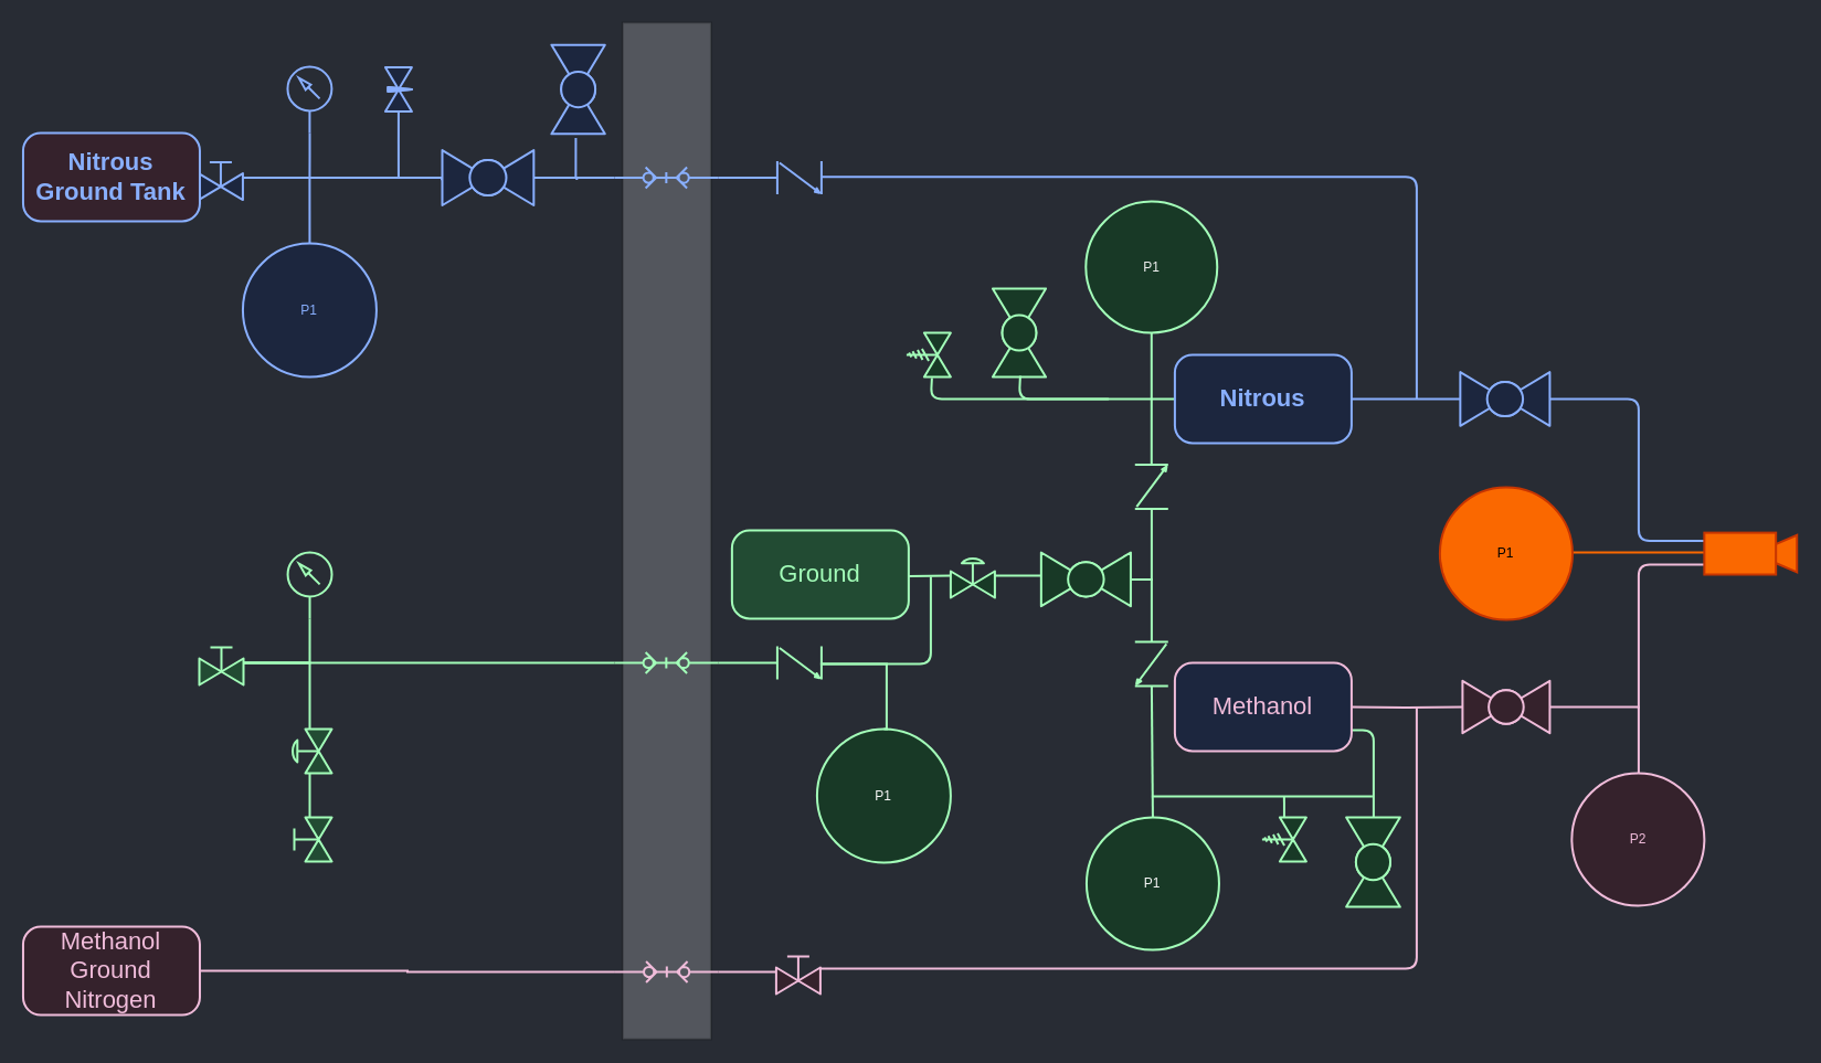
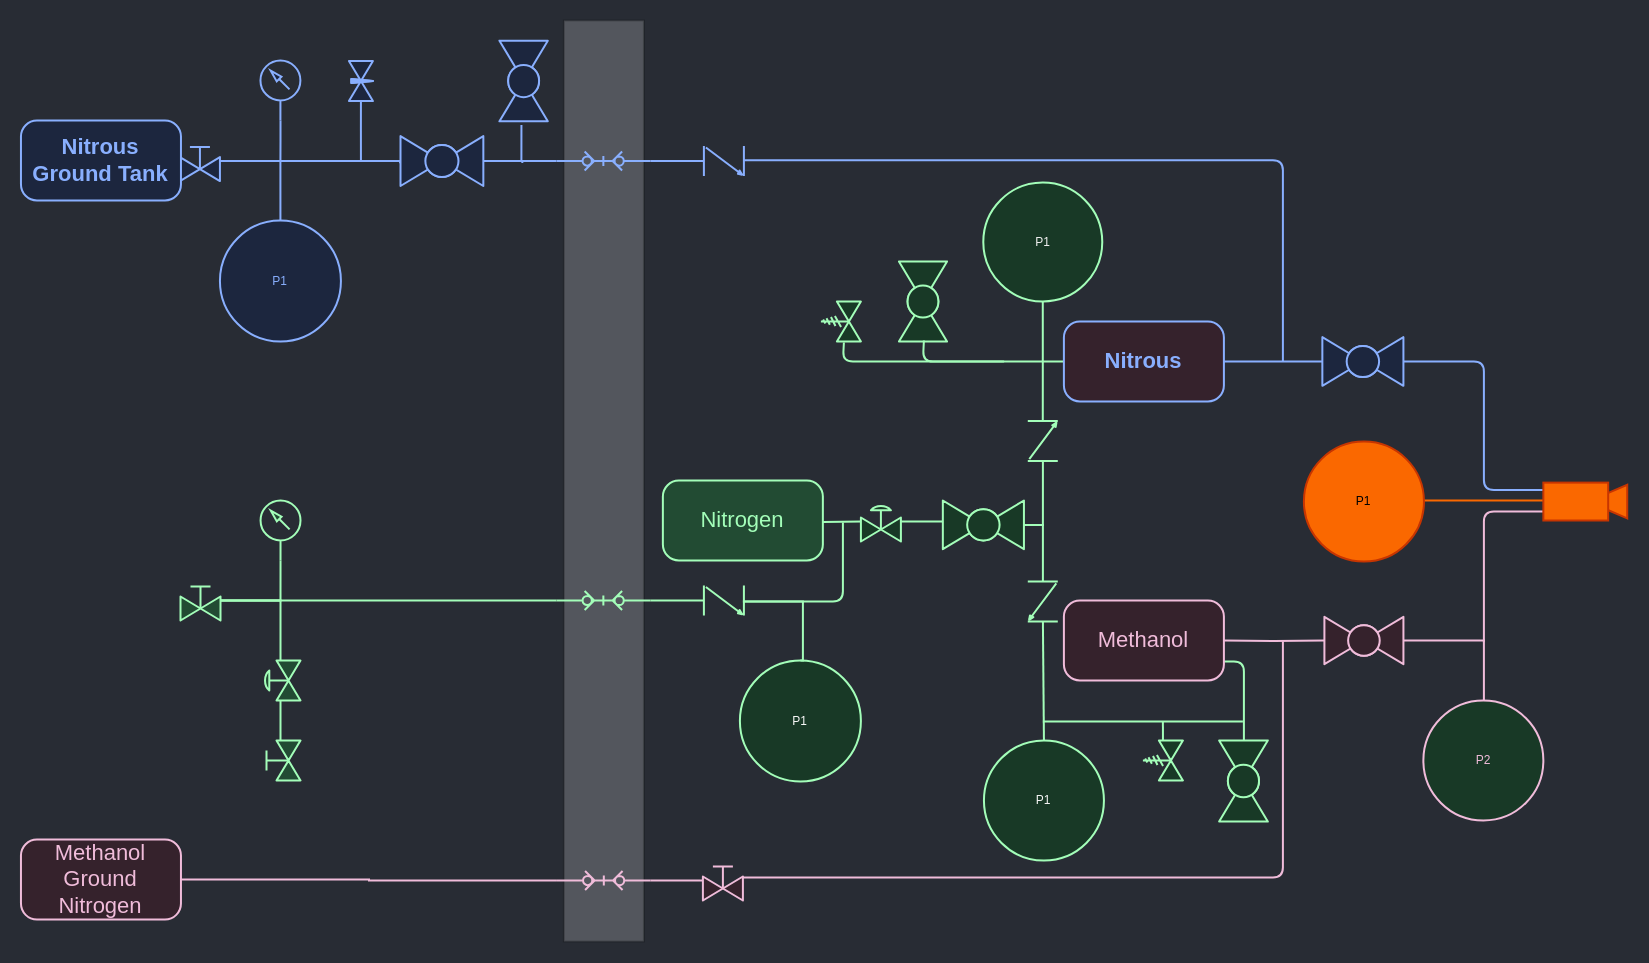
- <mxCell id="66" value="Nitrous Ground Tank" style="rounded=1;whiteSpace=wrap;html=1;arcSize=20;fillColor=#35222c;strokeColor=#89AFFE;fontColor=#89AFFE;fontStyle=1;fontSize=22;strokeWidth=2;" parent="1" vertex="1"><mxGeometry x="20.46" y="120" width="160" height="80" as="geometry" /></mxCell>
+ <mxCell id="66" value="Nitrous Ground Tank" style="rounded=1;whiteSpace=wrap;html=1;arcSize=20;fillColor=#1C263E;strokeColor=#89AFFE;fontColor=#89AFFE;fontStyle=1;fontSize=22;strokeWidth=2;" parent="1" vertex="1"><mxGeometry x="20.46" y="120" width="160" height="80" as="geometry" /></mxCell>
- <mxCell id="67" value="Nitrous" style="rounded=1;whiteSpace=wrap;html=1;arcSize=20;fillColor=#1C263E;strokeColor=#89AFFE;fontColor=#89AFFE;fontStyle=1;fontSize=22;strokeWidth=2;" parent="1" vertex="1"><mxGeometry x="1063.4" y="321" width="160" height="80" as="geometry" /></mxCell>
+ <mxCell id="67" value="Nitrous" style="rounded=1;whiteSpace=wrap;html=1;arcSize=20;fillColor=#35222c;strokeColor=#89AFFE;fontColor=#89AFFE;fontStyle=1;fontSize=22;strokeWidth=2;" parent="1" vertex="1"><mxGeometry x="1063.4" y="321" width="160" height="80" as="geometry" /></mxCell>
- <mxCell id="68" value="Ground" style="rounded=1;whiteSpace=wrap;html=1;arcSize=20;fontSize=22;strokeColor=#A3FEB9;fillColor=#224B33;fontColor=#A3FEB9;strokeWidth=2;" parent="1" vertex="1"><mxGeometry x="662.37" y="480" width="160" height="80" as="geometry" /></mxCell>
+ <mxCell id="68" value="Nitrogen" style="rounded=1;whiteSpace=wrap;html=1;arcSize=20;fontSize=22;strokeColor=#A3FEB9;fillColor=#224B33;fontColor=#A3FEB9;strokeWidth=2;" parent="1" vertex="1"><mxGeometry x="662.37" y="480" width="160" height="80" as="geometry" /></mxCell>
- <mxCell id="70" value="Methanol" style="rounded=1;whiteSpace=wrap;html=1;arcSize=20;fontSize=22;strokeColor=#F0BCDA;fillColor=#1c263e;fontColor=#F0BCDA;strokeWidth=2;" parent="1" vertex="1"><mxGeometry x="1063.4" y="600" width="160" height="80" as="geometry" /></mxCell>
+ <mxCell id="70" value="Methanol" style="rounded=1;whiteSpace=wrap;html=1;arcSize=20;fontSize=22;strokeColor=#F0BCDA;fillColor=#35222C;fontColor=#F0BCDA;strokeWidth=2;" parent="1" vertex="1"><mxGeometry x="1063.4" y="600" width="160" height="80" as="geometry" /></mxCell>
- <mxCell id="64" value="P2" style="ellipse;whiteSpace=wrap;html=1;aspect=fixed;fillColor=#35222C;strokeColor=#F0BCDA;rotation=0;fontColor=#F0BCDA;strokeWidth=2;" parent="1" vertex="1"><mxGeometry x="1422.86" y="700" width="120" height="120" as="geometry" /></mxCell>
+ <mxCell id="64" value="P2" style="ellipse;whiteSpace=wrap;html=1;aspect=fixed;fillColor=#183926;strokeColor=#F0BCDA;rotation=0;fontColor=#F0BCDA;strokeWidth=2;" parent="1" vertex="1"><mxGeometry x="1422.86" y="700" width="120" height="120" as="geometry" /></mxCell>
